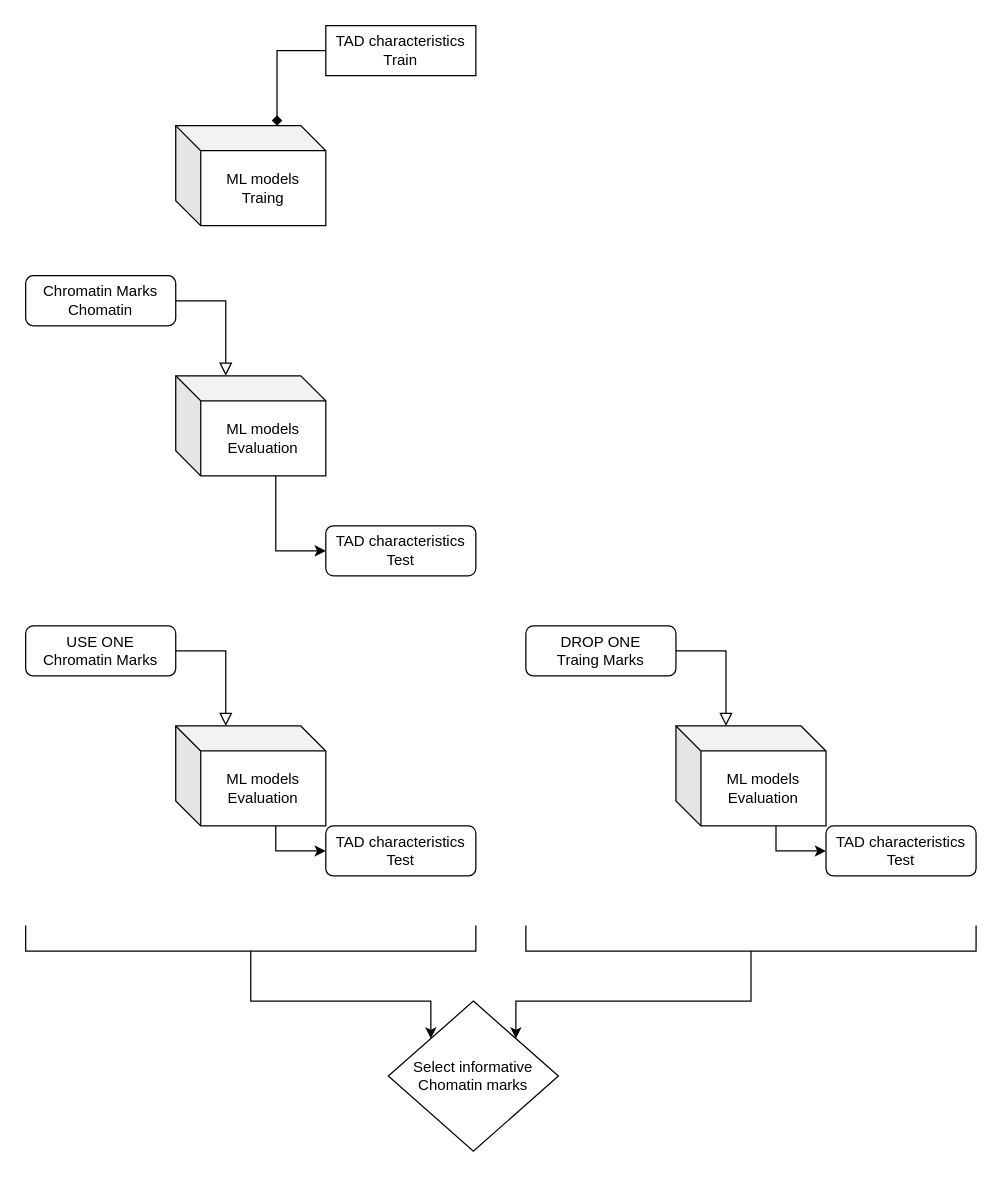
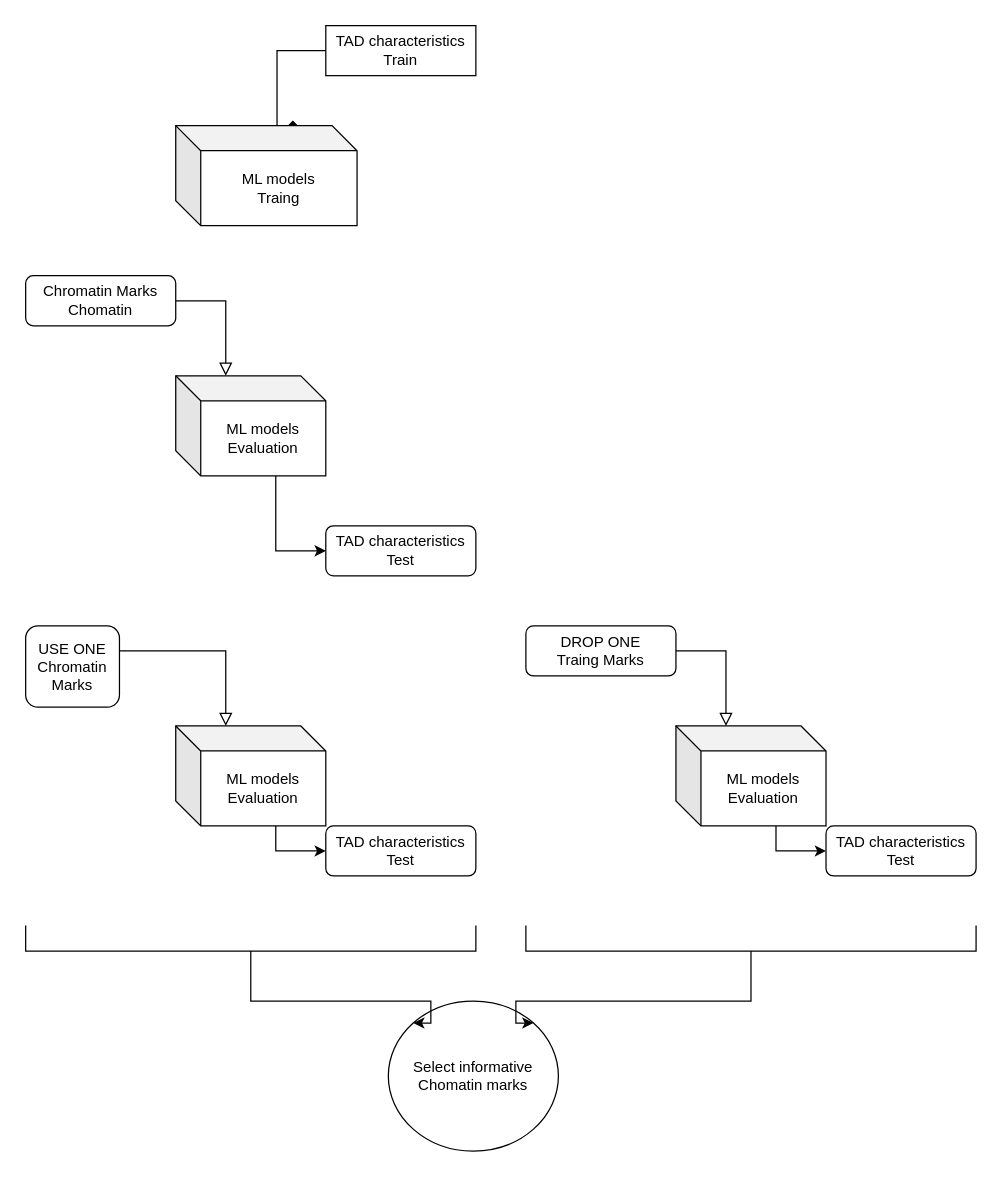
- <mxCell id="4" value="ML models&lt;br&gt;Traing" style="shape=cube;whiteSpace=wrap;html=1;boundedLbl=1;backgroundOutline=1;darkOpacity=0.05;darkOpacity2=0.1;" vertex="1" parent="1"><mxGeometry x="140" y="100" width="120" height="80" as="geometry" /></mxCell>
+ <mxCell id="4" value="ML models&lt;br&gt;Traing" style="shape=cube;whiteSpace=wrap;html=1;boundedLbl=1;backgroundOutline=1;darkOpacity=0.05;darkOpacity2=0.1;" vertex="1" parent="1"><mxGeometry x="140" y="100" width="145" height="80" as="geometry" /></mxCell>
- <mxCell id="11" value="USE ONE&lt;br&gt;Chromatin Marks" style="rounded=1;whiteSpace=wrap;html=1;fontSize=12;glass=0;strokeWidth=1;shadow=0;" vertex="1" parent="1"><mxGeometry x="20" y="500" width="120" height="40" as="geometry" /></mxCell>
+ <mxCell id="11" value="USE ONE&lt;br&gt;Chromatin Marks" style="rounded=1;whiteSpace=wrap;html=1;fontSize=12;glass=0;strokeWidth=1;shadow=0;" vertex="1" parent="1"><mxGeometry x="20" y="500" width="75" height="65" as="geometry" /></mxCell>
- <mxCell id="20" value="Select informative&lt;br&gt;Chomatin marks" style="rhombus;whiteSpace=wrap;html=1;" vertex="1" parent="1"><mxGeometry x="310" y="800" width="136" height="120" as="geometry" /></mxCell>
+ <mxCell id="20" value="Select informative&lt;br&gt;Chomatin marks" style="ellipse;whiteSpace=wrap;html=1;" vertex="1" parent="1"><mxGeometry x="310" y="800" width="136" height="120" as="geometry" /></mxCell>
